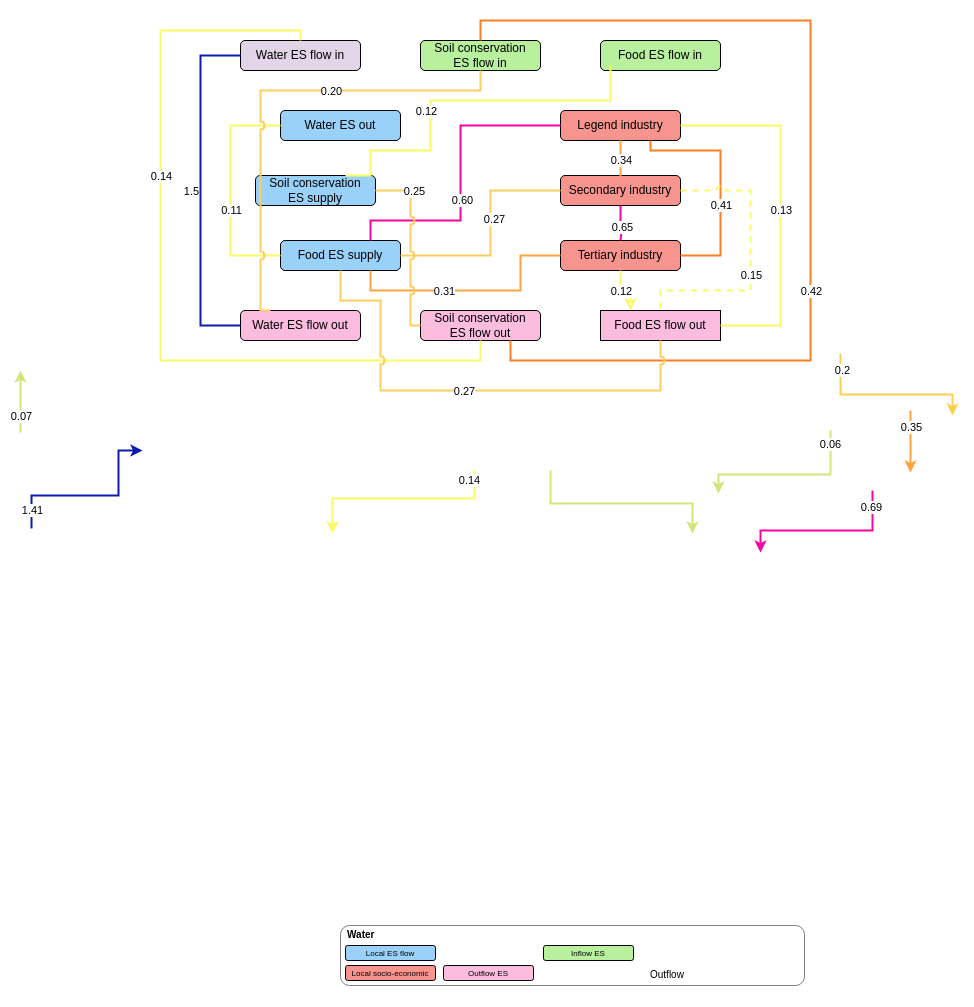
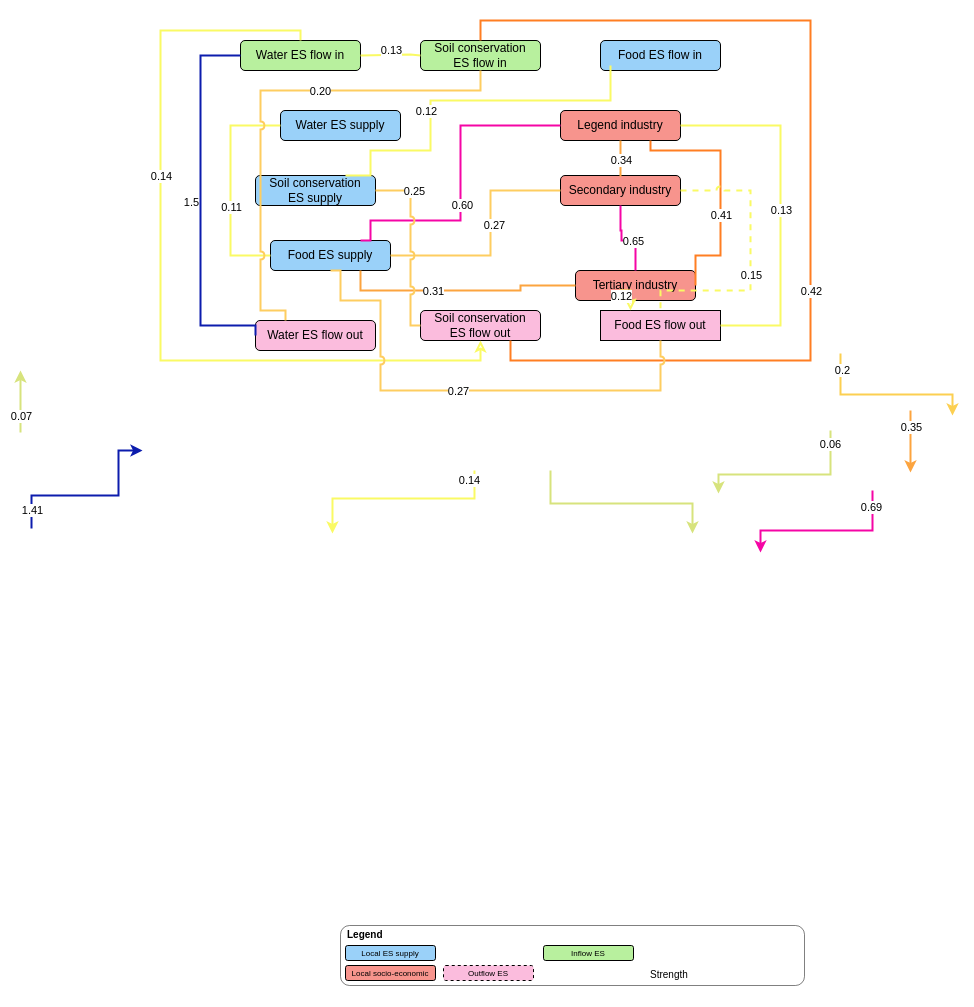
+ <mxCell id="58" style="edgeStyle=orthogonalEdgeStyle;rounded=0;orthogonalLoop=1;jettySize=auto;html=1;entryX=0;entryY=0.5;entryDx=0;entryDy=0;strokeWidth=2;jumpStyle=arc;strokeColor=#fafa64;fontFamily=Arial;endArrow=none;endFill=0;exitX=1;exitY=0.5;exitDx=0;exitDy=0;" edge="1" parent="1" source="10" target="37"><mxGeometry relative="1" as="geometry"><Array as="points"><mxPoint x="410" y="54" /><mxPoint x="460" y="55" /></Array><mxPoint x="159.97" y="54" as="sourcePoint" /><mxPoint x="142.97" y="175" as="targetPoint" /></mxGeometry></mxCell>
+ <mxCell id="59" value="0.13" style="edgeLabel;html=1;align=center;verticalAlign=middle;resizable=0;points=[];fontFamily=Arial;" vertex="1" connectable="0" parent="58"><mxGeometry x="-0.231" relative="1" as="geometry"><mxPoint x="7" y="-5" as="offset" /></mxGeometry></mxCell>
- <mxCell id="10" value="Water&amp;nbsp;&lt;span style=&quot;background-color: initial;&quot;&gt;ES flow in&lt;/span&gt;" style="rounded=1;whiteSpace=wrap;html=1;fontFamily=Arial;fillColor=#e1d5e7;" parent="1" vertex="1"><mxGeometry x="240" y="40" width="120" height="30" as="geometry" /></mxCell>
+ <mxCell id="10" value="Water&amp;nbsp;&lt;span style=&quot;background-color: initial;&quot;&gt;ES flow in&lt;/span&gt;" style="rounded=1;whiteSpace=wrap;html=1;fontFamily=Arial;fillColor=#b8f09e;" parent="1" vertex="1"><mxGeometry x="240" y="40" width="120" height="30" as="geometry" /></mxCell>
- <mxCell id="36" value="&lt;p style=&quot;margin-top: 0pt; margin-bottom: 0pt; margin-left: 0in; direction: ltr; unicode-bidi: embed; word-break: normal;&quot;&gt;Food ES flow in&lt;/p&gt;" style="rounded=1;whiteSpace=wrap;html=1;fontFamily=Arial;fillColor=#b8f09e;" vertex="1" parent="1"><mxGeometry x="600" y="40" width="120" height="30" as="geometry" /></mxCell>
+ <mxCell id="36" value="&lt;p style=&quot;margin-top: 0pt; margin-bottom: 0pt; margin-left: 0in; direction: ltr; unicode-bidi: embed; word-break: normal;&quot;&gt;Food ES flow in&lt;/p&gt;" style="rounded=1;whiteSpace=wrap;html=1;fontFamily=Arial;fillColor=#9ad1f9;" vertex="1" parent="1"><mxGeometry x="600" y="40" width="120" height="30" as="geometry" /></mxCell>
- <mxCell id="9" value="&lt;p style=&quot;margin-top: 0pt; margin-bottom: 0pt; margin-left: 0in; direction: ltr; unicode-bidi: embed; word-break: normal;&quot;&gt;Water ES out&lt;/p&gt;" style="rounded=1;whiteSpace=wrap;html=1;fontFamily=Arial;fillColor=#9ad1f9;flipV=0;" parent="1" vertex="1"><mxGeometry x="280" y="110" width="120" height="30" as="geometry" /></mxCell>
+ <mxCell id="9" value="&lt;p style=&quot;margin-top: 0pt; margin-bottom: 0pt; margin-left: 0in; direction: ltr; unicode-bidi: embed; word-break: normal;&quot;&gt;Water ES supply&lt;/p&gt;" style="rounded=1;whiteSpace=wrap;html=1;fontFamily=Arial;fillColor=#9ad1f9;flipV=0;" parent="1" vertex="1"><mxGeometry x="280" y="110" width="120" height="30" as="geometry" /></mxCell>
- <mxCell id="8" value="&lt;p style=&quot;margin-top: 0pt; margin-bottom: 0pt; margin-left: 0in; direction: ltr; unicode-bidi: embed; word-break: normal;&quot;&gt;Food ES supply&lt;/p&gt;" style="rounded=1;whiteSpace=wrap;html=1;fontFamily=Arial;fillColor=#9ad1f9;flipV=0;" parent="1" vertex="1"><mxGeometry x="280" y="240" width="120" height="30" as="geometry" /></mxCell>
+ <mxCell id="8" value="&lt;p style=&quot;margin-top: 0pt; margin-bottom: 0pt; margin-left: 0in; direction: ltr; unicode-bidi: embed; word-break: normal;&quot;&gt;Food ES supply&lt;/p&gt;" style="rounded=1;whiteSpace=wrap;html=1;fontFamily=Arial;fillColor=#9ad1f9;flipV=0;" parent="1" vertex="1"><mxGeometry x="270" y="240" width="120" height="30" as="geometry" /></mxCell>
- <mxCell id="12" value="&lt;p style=&quot;margin-top: 0pt; margin-bottom: 0pt; margin-left: 0in; direction: ltr; unicode-bidi: embed; word-break: normal;&quot;&gt;Tertiary industry&lt;/p&gt;" style="rounded=1;whiteSpace=wrap;html=1;fontFamily=Arial;fillColor=#f7948d;" parent="1" vertex="1"><mxGeometry x="560" y="240" width="120" height="30" as="geometry" /></mxCell>
+ <mxCell id="12" value="&lt;p style=&quot;margin-top: 0pt; margin-bottom: 0pt; margin-left: 0in; direction: ltr; unicode-bidi: embed; word-break: normal;&quot;&gt;Tertiary industry&lt;/p&gt;" style="rounded=1;whiteSpace=wrap;html=1;fontFamily=Arial;fillColor=#f7948d;" parent="1" vertex="1"><mxGeometry x="575" y="270" width="120" height="30" as="geometry" /></mxCell>
- <mxCell id="15" value="&lt;p style=&quot;margin-top: 0pt; margin-bottom: 0pt; margin-left: 0in; direction: ltr; unicode-bidi: embed; word-break: normal;&quot;&gt;Water ES flow out&lt;/p&gt;" style="rounded=1;whiteSpace=wrap;html=1;fontFamily=Arial;fillColor=#fbbcdd;" parent="1" vertex="1"><mxGeometry x="240" y="310" width="120" height="30" as="geometry" /></mxCell>
+ <mxCell id="15" value="&lt;p style=&quot;margin-top: 0pt; margin-bottom: 0pt; margin-left: 0in; direction: ltr; unicode-bidi: embed; word-break: normal;&quot;&gt;Water ES flow out&lt;/p&gt;" style="rounded=1;whiteSpace=wrap;html=1;fontFamily=Arial;fillColor=#fbbcdd;" parent="1" vertex="1"><mxGeometry x="255" y="320" width="120" height="30" as="geometry" /></mxCell>
- <mxCell id="60" style="edgeStyle=orthogonalEdgeStyle;rounded=0;orthogonalLoop=1;jettySize=auto;html=1;entryX=0.5;entryY=1;entryDx=0;entryDy=0;strokeWidth=2;jumpStyle=arc;strokeColor=#fafa64;fontFamily=Arial;endArrow=none;endFill=0;exitX=0.5;exitY=0;exitDx=0;exitDy=0;" edge="1" parent="1" source="10" target="14"><mxGeometry relative="1" as="geometry"><Array as="points"><mxPoint x="300" y="30" /><mxPoint x="160" y="30" /><mxPoint x="160" y="360" /><mxPoint x="480" y="360" /></Array><mxPoint x="370" y="65" as="sourcePoint" /><mxPoint x="430" y="65" as="targetPoint" /></mxGeometry></mxCell>
+ <mxCell id="60" style="edgeStyle=orthogonalEdgeStyle;rounded=0;orthogonalLoop=1;jettySize=auto;html=1;entryX=0.5;entryY=1;entryDx=0;entryDy=0;strokeWidth=2;jumpStyle=arc;strokeColor=#fafa64;fontFamily=Arial;endArrow=classic;endFill=0;exitX=0.5;exitY=0;exitDx=0;exitDy=0;" edge="1" parent="1" source="10" target="14"><mxGeometry relative="1" as="geometry"><Array as="points"><mxPoint x="300" y="30" /><mxPoint x="160" y="30" /><mxPoint x="160" y="360" /><mxPoint x="480" y="360" /></Array><mxPoint x="370" y="65" as="sourcePoint" /><mxPoint x="430" y="65" as="targetPoint" /></mxGeometry></mxCell>
- <mxCell id="33" value="&lt;div style=&quot;text-align: center;&quot;&gt;&lt;span style=&quot;background-color: initial;&quot;&gt;&lt;font size=&quot;1&quot; style=&quot;&quot; face=&quot;Arial&quot;&gt;&lt;b style=&quot;font-size: 10px;&quot;&gt;Water&lt;/b&gt;&lt;/font&gt;&lt;/span&gt;&lt;/div&gt;" style="text;whiteSpace=wrap;html=1;" parent="1" vertex="1"><mxGeometry x="345" y="920" width="70" height="20" as="geometry" /></mxCell>
+ <mxCell id="33" value="&lt;div style=&quot;text-align: center;&quot;&gt;&lt;span style=&quot;background-color: initial;&quot;&gt;&lt;font size=&quot;1&quot; style=&quot;&quot; face=&quot;Arial&quot;&gt;&lt;b style=&quot;font-size: 10px;&quot;&gt;Legend&lt;/b&gt;&lt;/font&gt;&lt;/span&gt;&lt;/div&gt;" style="text;whiteSpace=wrap;html=1;" parent="1" vertex="1"><mxGeometry x="345" y="920" width="70" height="20" as="geometry" /></mxCell>
- <mxCell id="29" value="&lt;p style=&quot;margin-top: 0pt; margin-bottom: 0pt; margin-left: 0in; direction: ltr; unicode-bidi: embed; word-break: normal; font-size: 8px;&quot;&gt;Local ES flow&lt;/p&gt;" style="rounded=1;whiteSpace=wrap;html=1;fontFamily=Arial;fillColor=#9ad1f9;flipV=1;fontSize=8;" parent="1" vertex="1"><mxGeometry x="345" y="945" width="90" height="15" as="geometry" /></mxCell>
+ <mxCell id="29" value="&lt;p style=&quot;margin-top: 0pt; margin-bottom: 0pt; margin-left: 0in; direction: ltr; unicode-bidi: embed; word-break: normal; font-size: 8px;&quot;&gt;Local ES supply&lt;/p&gt;" style="rounded=1;whiteSpace=wrap;html=1;fontFamily=Arial;fillColor=#9ad1f9;flipV=1;fontSize=8;" parent="1" vertex="1"><mxGeometry x="345" y="945" width="90" height="15" as="geometry" /></mxCell>
- <mxCell id="32" value="Outflow&amp;nbsp;&lt;span style=&quot;background-color: initial; font-size: 8px;&quot;&gt;ES&lt;/span&gt;" style="rounded=1;whiteSpace=wrap;html=1;fontFamily=Arial;fillColor=#fbbcdd;fontSize=8;" parent="1" vertex="1"><mxGeometry x="443" y="965" width="90" height="15" as="geometry" /></mxCell>
+ <mxCell id="32" value="Outflow&amp;nbsp;&lt;span style=&quot;background-color: initial; font-size: 8px;&quot;&gt;ES&lt;/span&gt;" style="rounded=1;whiteSpace=wrap;html=1;fontFamily=Arial;fillColor=#fbbcdd;fontSize=8;dashed=1;" parent="1" vertex="1"><mxGeometry x="443" y="965" width="90" height="15" as="geometry" /></mxCell>
- <mxCell id="34" value="&lt;div style=&quot;text-align: center;&quot;&gt;&lt;span style=&quot;background-color: initial;&quot;&gt;&lt;font size=&quot;1&quot; style=&quot;&quot; face=&quot;Arial&quot;&gt;&lt;span style=&quot;font-size: 10px;&quot;&gt;Outflow&lt;/span&gt;&lt;/font&gt;&lt;/span&gt;&lt;/div&gt;" style="text;whiteSpace=wrap;html=1;" parent="1" vertex="1"><mxGeometry x="648" y="960" width="70" height="20" as="geometry" /></mxCell>
+ <mxCell id="34" value="&lt;div style=&quot;text-align: center;&quot;&gt;&lt;span style=&quot;background-color: initial;&quot;&gt;&lt;font size=&quot;1&quot; style=&quot;&quot; face=&quot;Arial&quot;&gt;&lt;span style=&quot;font-size: 10px;&quot;&gt;Strength&lt;/span&gt;&lt;/font&gt;&lt;/span&gt;&lt;/div&gt;" style="text;whiteSpace=wrap;html=1;" parent="1" vertex="1"><mxGeometry x="648" y="960" width="70" height="20" as="geometry" /></mxCell>
